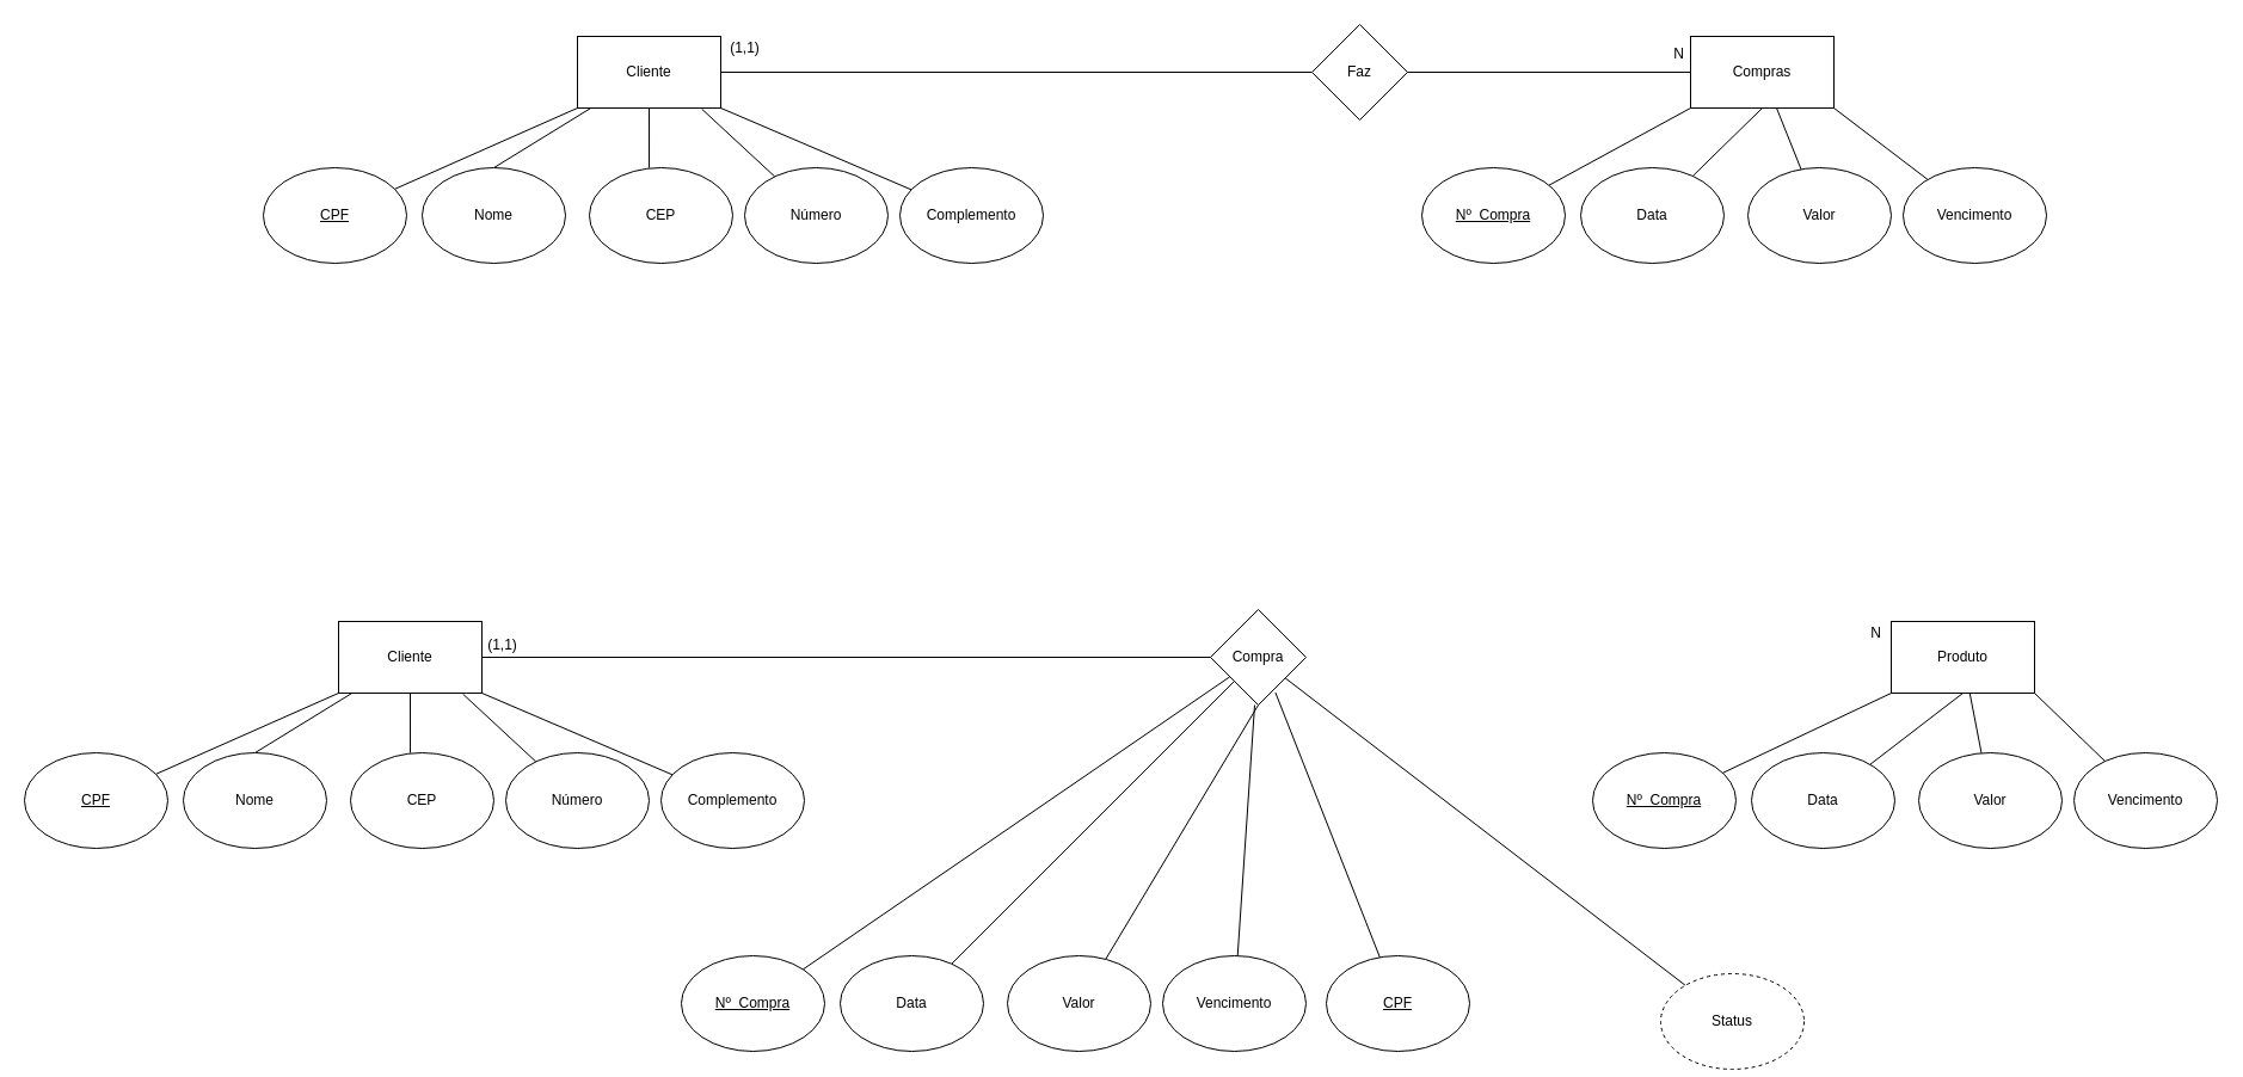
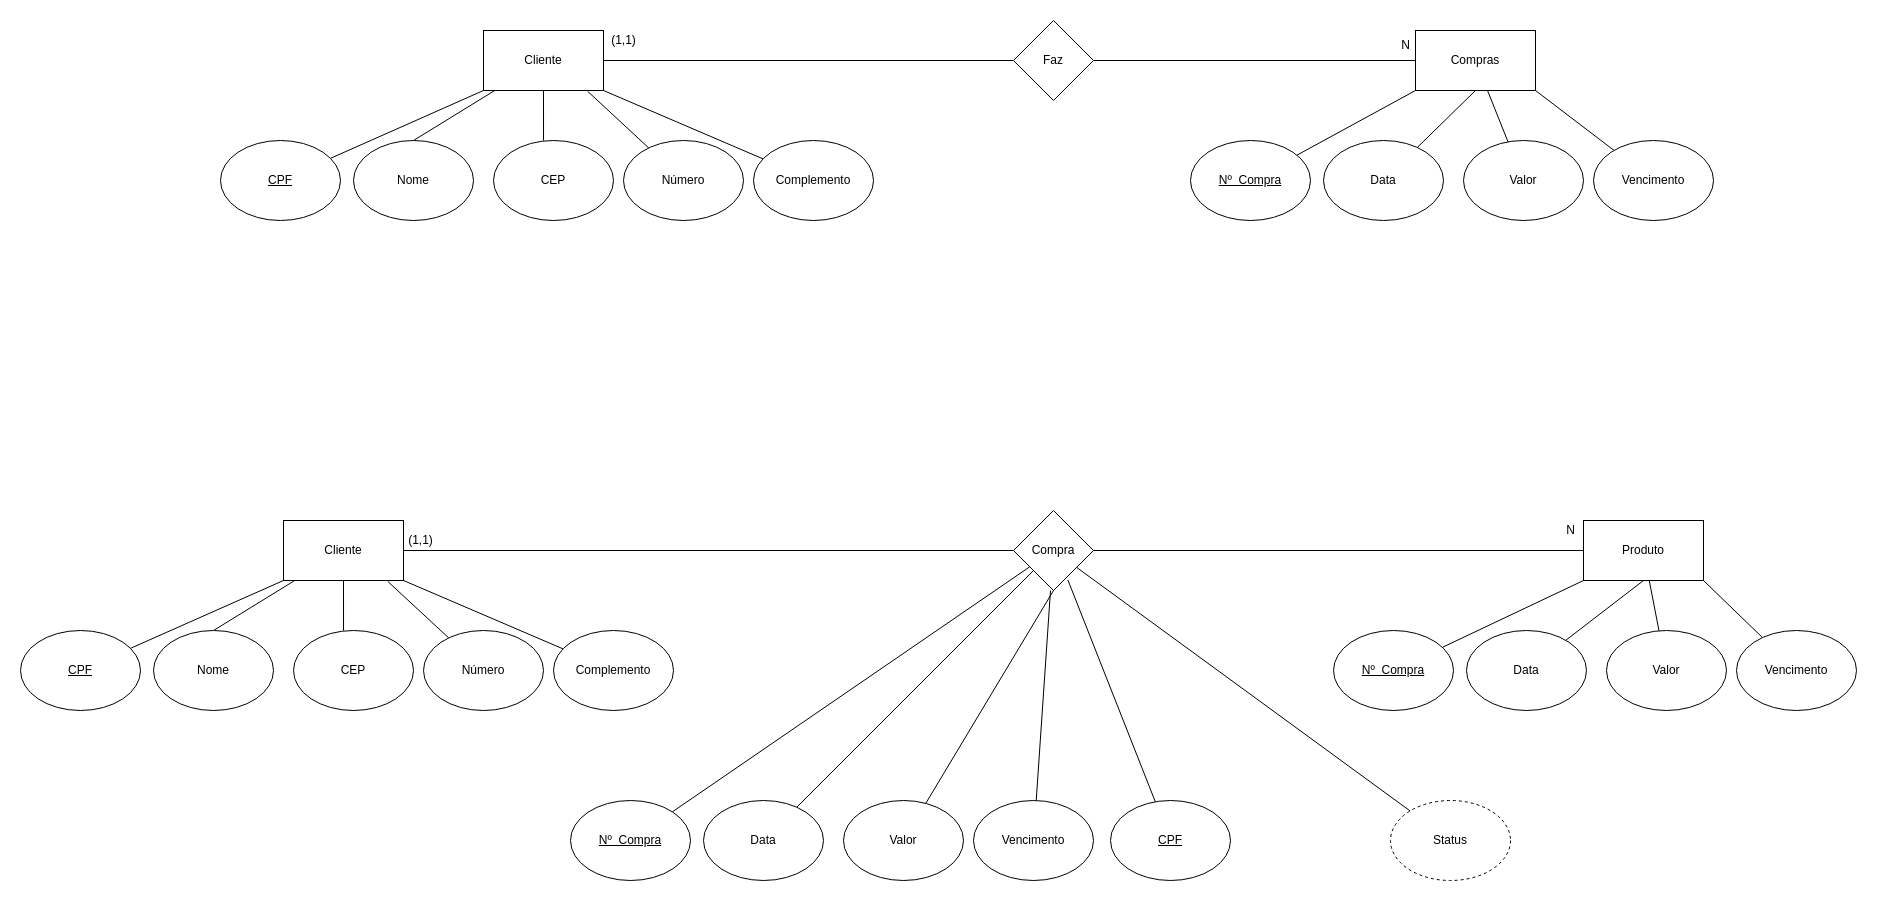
- <mxCell id="7" value="Faz" style="rhombus;whiteSpace=wrap;html=1;" vertex="1" parent="1"><mxGeometry x="1098" y="20" width="80" height="80" as="geometry" /></mxCell>
+ <mxCell id="7" value="Faz" style="rhombus;whiteSpace=wrap;html=1;" vertex="1" parent="1"><mxGeometry x="1013" y="20" width="80" height="80" as="geometry" /></mxCell>
+ <mxCell id="29" style="edgeStyle=none;rounded=0;orthogonalLoop=1;jettySize=auto;html=1;entryX=0;entryY=0.5;entryDx=0;entryDy=0;endArrow=none;endFill=0;" edge="1" parent="1" source="30" target="28"><mxGeometry relative="1" as="geometry" /></mxCell>
- <mxCell id="59" value="Status" style="ellipse;whiteSpace=wrap;html=1;dashed=1;" vertex="1" parent="1"><mxGeometry x="1390" y="815" width="120" height="80" as="geometry" /></mxCell>
+ <mxCell id="59" value="Status" style="ellipse;whiteSpace=wrap;html=1;dashed=1;" vertex="1" parent="1"><mxGeometry x="1390" y="800" width="120" height="80" as="geometry" /></mxCell>
